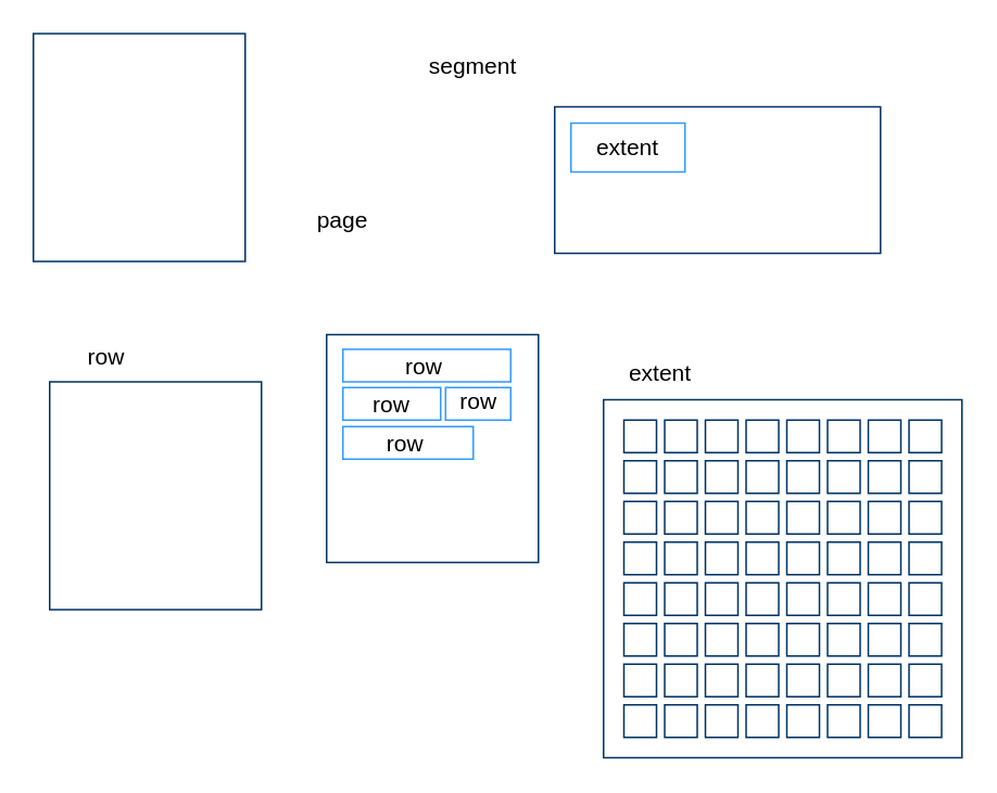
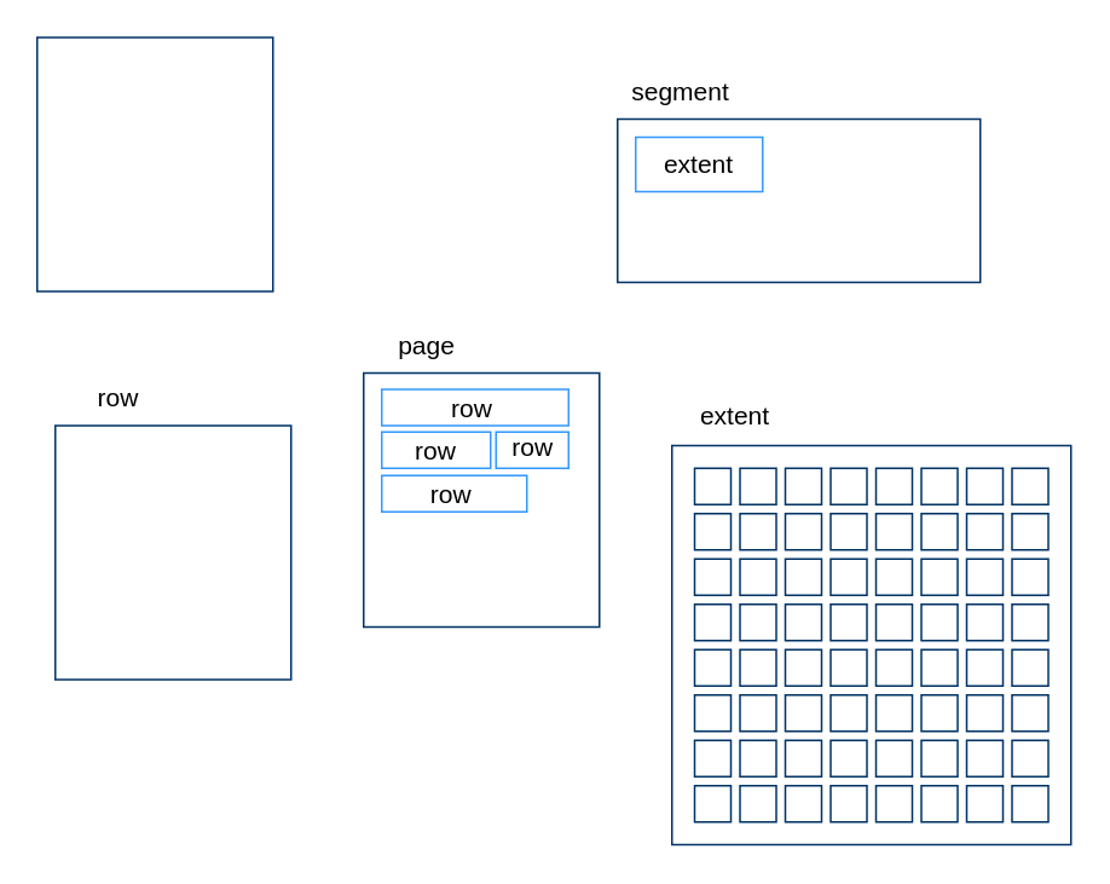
- <mxCell id="6" value="segment" style="text;html=1;strokeColor=none;fillColor=none;align=center;verticalAlign=middle;whiteSpace=wrap;rounded=0;fontSize=14;" vertex="1" parent="1"><mxGeometry x="255" y="25" width="70" height="30" as="geometry" /></mxCell>
+ <mxCell id="6" value="segment" style="text;html=1;strokeColor=none;fillColor=none;align=center;verticalAlign=middle;whiteSpace=wrap;rounded=0;fontSize=14;" vertex="1" parent="1"><mxGeometry x="340" y="35" width="70" height="30" as="geometry" /></mxCell>
- <mxCell id="82" value="page" style="text;html=1;strokeColor=none;fillColor=none;align=center;verticalAlign=middle;whiteSpace=wrap;rounded=0;fontSize=14;" vertex="1" parent="1"><mxGeometry x="175" y="120" width="70" height="30" as="geometry" /></mxCell>
+ <mxCell id="82" value="page" style="text;html=1;strokeColor=none;fillColor=none;align=center;verticalAlign=middle;whiteSpace=wrap;rounded=0;fontSize=14;" vertex="1" parent="1"><mxGeometry x="200" y="175" width="70" height="30" as="geometry" /></mxCell>
